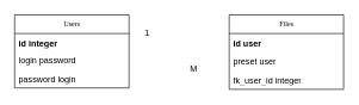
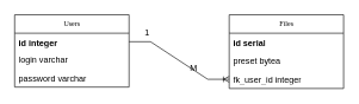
- <mxCell id="7" value="&lt;b&gt;id user&lt;/b&gt;" style="text;html=1;strokeColor=none;fillColor=none;align=left;verticalAlign=top;spacingLeft=4;spacingRight=4;whiteSpace=wrap;overflow=hidden;rotatable=0;points=[[0,0.5],[1,0.5]];portConstraint=eastwest;" parent="6" vertex="1"><mxGeometry y="26" width="160" height="26" as="geometry" /></mxCell>
+ <mxCell id="7" value="&lt;b&gt;id serial&lt;/b&gt;" style="text;html=1;strokeColor=none;fillColor=none;align=left;verticalAlign=top;spacingLeft=4;spacingRight=4;whiteSpace=wrap;overflow=hidden;rotatable=0;points=[[0,0.5],[1,0.5]];portConstraint=eastwest;" parent="6" vertex="1"><mxGeometry y="26" width="160" height="26" as="geometry" /></mxCell>
+ <mxCell id="10" value="" style="edgeStyle=entityRelationEdgeStyle;fontSize=12;html=1;endArrow=ERoneToMany;rounded=0;exitX=1;exitY=0.5;exitDx=0;exitDy=0;entryX=0;entryY=0.5;entryDx=0;entryDy=0;" edge="1" parent="1" source="3" target="9"><mxGeometry width="100" height="100" relative="1" as="geometry"><mxPoint x="570" y="170" as="sourcePoint" /><mxPoint x="670" y="70" as="targetPoint" /></mxGeometry></mxCell>
- <mxCell id="4" value="login password" style="text;html=1;strokeColor=none;fillColor=none;align=left;verticalAlign=top;spacingLeft=4;spacingRight=4;whiteSpace=wrap;overflow=hidden;rotatable=0;points=[[0,0.5],[1,0.5]];portConstraint=eastwest;" parent="2" vertex="1"><mxGeometry y="50" width="160" height="26" as="geometry" /></mxCell>
+ <mxCell id="4" value="login varchar" style="text;html=1;strokeColor=none;fillColor=none;align=left;verticalAlign=top;spacingLeft=4;spacingRight=4;whiteSpace=wrap;overflow=hidden;rotatable=0;points=[[0,0.5],[1,0.5]];portConstraint=eastwest;" parent="2" vertex="1"><mxGeometry y="50" width="160" height="26" as="geometry" /></mxCell>
- <mxCell id="8" value="preset user" style="text;html=1;strokeColor=none;fillColor=none;align=left;verticalAlign=top;spacingLeft=4;spacingRight=4;whiteSpace=wrap;overflow=hidden;rotatable=0;points=[[0,0.5],[1,0.5]];portConstraint=eastwest;" parent="6" vertex="1"><mxGeometry y="52" width="160" height="26" as="geometry" /></mxCell>
+ <mxCell id="8" value="preset bytea" style="text;html=1;strokeColor=none;fillColor=none;align=left;verticalAlign=top;spacingLeft=4;spacingRight=4;whiteSpace=wrap;overflow=hidden;rotatable=0;points=[[0,0.5],[1,0.5]];portConstraint=eastwest;" parent="6" vertex="1"><mxGeometry y="52" width="160" height="26" as="geometry" /></mxCell>
- <mxCell id="5" value="password login" style="text;html=1;strokeColor=none;fillColor=none;align=left;verticalAlign=top;spacingLeft=4;spacingRight=4;whiteSpace=wrap;overflow=hidden;rotatable=0;points=[[0,0.5],[1,0.5]];portConstraint=eastwest;" parent="2" vertex="1"><mxGeometry y="76" width="160" height="26" as="geometry" /></mxCell>
+ <mxCell id="5" value="password varchar" style="text;html=1;strokeColor=none;fillColor=none;align=left;verticalAlign=top;spacingLeft=4;spacingRight=4;whiteSpace=wrap;overflow=hidden;rotatable=0;points=[[0,0.5],[1,0.5]];portConstraint=eastwest;" parent="2" vertex="1"><mxGeometry y="76" width="160" height="26" as="geometry" /></mxCell>
